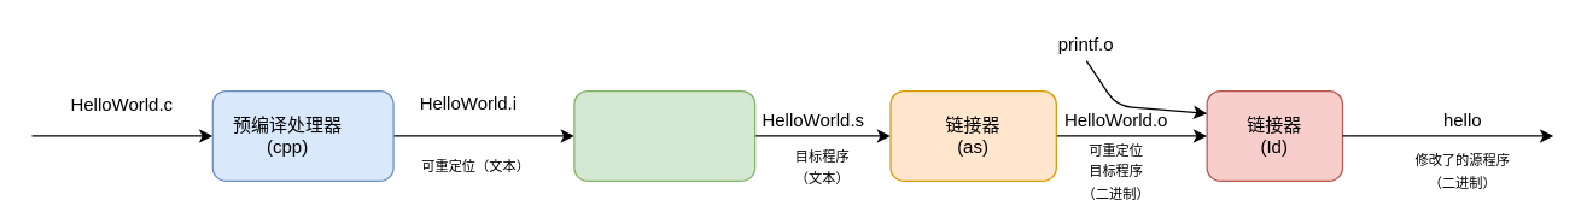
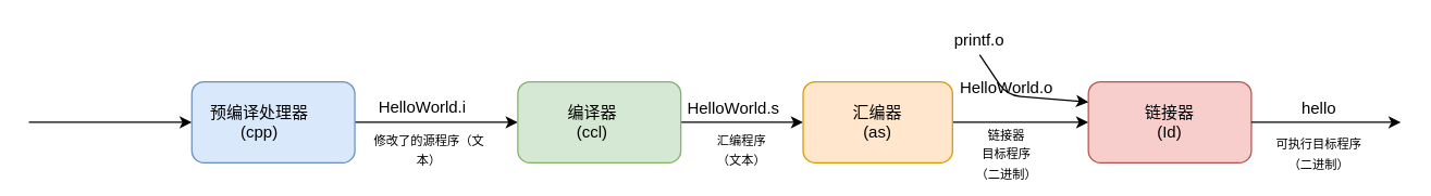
- <mxCell id="13" value="HelloWorld.i" style="text;html=1;strokeColor=none;fillColor=none;align=center;verticalAlign=middle;whiteSpace=wrap;rounded=0;" vertex="1" parent="1"><mxGeometry x="270" y="59" width="80" height="20" as="geometry" /></mxCell>
+ <mxCell id="13" value="HelloWorld.i" style="text;html=1;strokeColor=none;fillColor=none;align=center;verticalAlign=middle;whiteSpace=wrap;rounded=0;" vertex="1" parent="1"><mxGeometry x="270" y="69" width="80" height="20" as="geometry" /></mxCell>
- <mxCell id="9" value="HelloWorld.c" style="text;html=1;strokeColor=none;fillColor=none;align=center;verticalAlign=middle;whiteSpace=wrap;rounded=0;" vertex="1" parent="1"><mxGeometry x="50" y="60" width="60" height="20" as="geometry" /></mxCell>
- <mxCell id="21" value="HelloWorld.o" style="text;html=1;strokeColor=none;fillColor=none;align=center;verticalAlign=middle;whiteSpace=wrap;rounded=0;" vertex="1" parent="1"><mxGeometry x="720" y="70" width="40" height="20" as="geometry" /></mxCell>
+ <mxCell id="21" value="HelloWorld.o" style="text;html=1;strokeColor=none;fillColor=none;align=center;verticalAlign=middle;whiteSpace=wrap;rounded=0;" vertex="1" parent="1"><mxGeometry x="720" y="55" width="40" height="20" as="geometry" /></mxCell>
+ <mxCell id="17" value="编译器&lt;br&gt;(ccl)" style="text;html=1;strokeColor=none;fillColor=none;align=center;verticalAlign=middle;whiteSpace=wrap;rounded=0;" vertex="1" parent="15"><mxGeometry x="10" y="20" width="90" height="20" as="geometry" /></mxCell>
- <mxCell id="20" value="链接器&lt;br&gt;(as)" style="text;html=1;strokeColor=none;fillColor=none;align=center;verticalAlign=middle;whiteSpace=wrap;rounded=0;" vertex="1" parent="1"><mxGeometry x="625" y="80" width="40" height="20" as="geometry" /></mxCell>
+ <mxCell id="20" value="汇编器&lt;br&gt;(as)" style="text;html=1;strokeColor=none;fillColor=none;align=center;verticalAlign=middle;whiteSpace=wrap;rounded=0;" vertex="1" parent="1"><mxGeometry x="625" y="80" width="40" height="20" as="geometry" /></mxCell>
- <mxCell id="6" value="链接器&lt;br&gt;(Id)" style="rounded=1;whiteSpace=wrap;html=1;fillColor=#f8cecc;strokeColor=#b85450;" vertex="1" parent="1"><mxGeometry x="800" y="60" width="90" height="60" as="geometry" /></mxCell>
+ <mxCell id="6" value="链接器&lt;br&gt;(Id)" style="rounded=1;whiteSpace=wrap;html=1;fillColor=#f8cecc;strokeColor=#b85450;" vertex="1" parent="1"><mxGeometry x="800" y="60" width="120" height="60" as="geometry" /></mxCell>
- <mxCell id="14" value="&lt;font style=&quot;font-size: 9px&quot;&gt;可重定位（文本）&lt;/font&gt;" style="text;html=1;strokeColor=none;fillColor=none;align=center;verticalAlign=middle;whiteSpace=wrap;rounded=0;" vertex="1" parent="1"><mxGeometry x="270" y="100" width="90" height="20" as="geometry" /></mxCell>
+ <mxCell id="14" value="&lt;font style=&quot;font-size: 9px&quot;&gt;修改了的源程序（文本）&lt;/font&gt;" style="text;html=1;strokeColor=none;fillColor=none;align=center;verticalAlign=middle;whiteSpace=wrap;rounded=0;" vertex="1" parent="1"><mxGeometry x="270" y="100" width="90" height="20" as="geometry" /></mxCell>
- <mxCell id="19" value="&lt;font style=&quot;font-size: 9px&quot;&gt;目标程序&lt;br&gt;（文本）&lt;/font&gt;" style="text;html=1;strokeColor=none;fillColor=none;align=center;verticalAlign=middle;whiteSpace=wrap;rounded=0;" vertex="1" parent="1"><mxGeometry x="500" y="100" width="90" height="20" as="geometry" /></mxCell>
+ <mxCell id="19" value="&lt;font style=&quot;font-size: 9px&quot;&gt;汇编程序&lt;br&gt;（文本）&lt;/font&gt;" style="text;html=1;strokeColor=none;fillColor=none;align=center;verticalAlign=middle;whiteSpace=wrap;rounded=0;" vertex="1" parent="1"><mxGeometry x="500" y="100" width="90" height="20" as="geometry" /></mxCell>
- <mxCell id="22" value="&lt;font style=&quot;font-size: 9px&quot;&gt;可重定位&lt;br&gt;目标程序&lt;br&gt;（二进制）&lt;/font&gt;" style="text;html=1;strokeColor=none;fillColor=none;align=center;verticalAlign=middle;whiteSpace=wrap;rounded=0;" vertex="1" parent="1"><mxGeometry x="695" y="103" width="90" height="20" as="geometry" /></mxCell>
+ <mxCell id="22" value="&lt;font style=&quot;font-size: 9px&quot;&gt;链接器&lt;br&gt;目标程序&lt;br&gt;（二进制）&lt;/font&gt;" style="text;html=1;strokeColor=none;fillColor=none;align=center;verticalAlign=middle;whiteSpace=wrap;rounded=0;" vertex="1" parent="1"><mxGeometry x="695" y="103" width="90" height="20" as="geometry" /></mxCell>
- <mxCell id="26" value="&lt;font style=&quot;font-size: 9px&quot;&gt;修改了的源程序&lt;br&gt;（二进制）&lt;/font&gt;" style="text;html=1;strokeColor=none;fillColor=none;align=center;verticalAlign=middle;whiteSpace=wrap;rounded=0;" vertex="1" parent="1"><mxGeometry x="925" y="103" width="90" height="20" as="geometry" /></mxCell>
+ <mxCell id="26" value="&lt;font style=&quot;font-size: 9px&quot;&gt;可执行目标程序&lt;br&gt;（二进制）&lt;/font&gt;" style="text;html=1;strokeColor=none;fillColor=none;align=center;verticalAlign=middle;whiteSpace=wrap;rounded=0;" vertex="1" parent="1"><mxGeometry x="925" y="103" width="90" height="20" as="geometry" /></mxCell>
